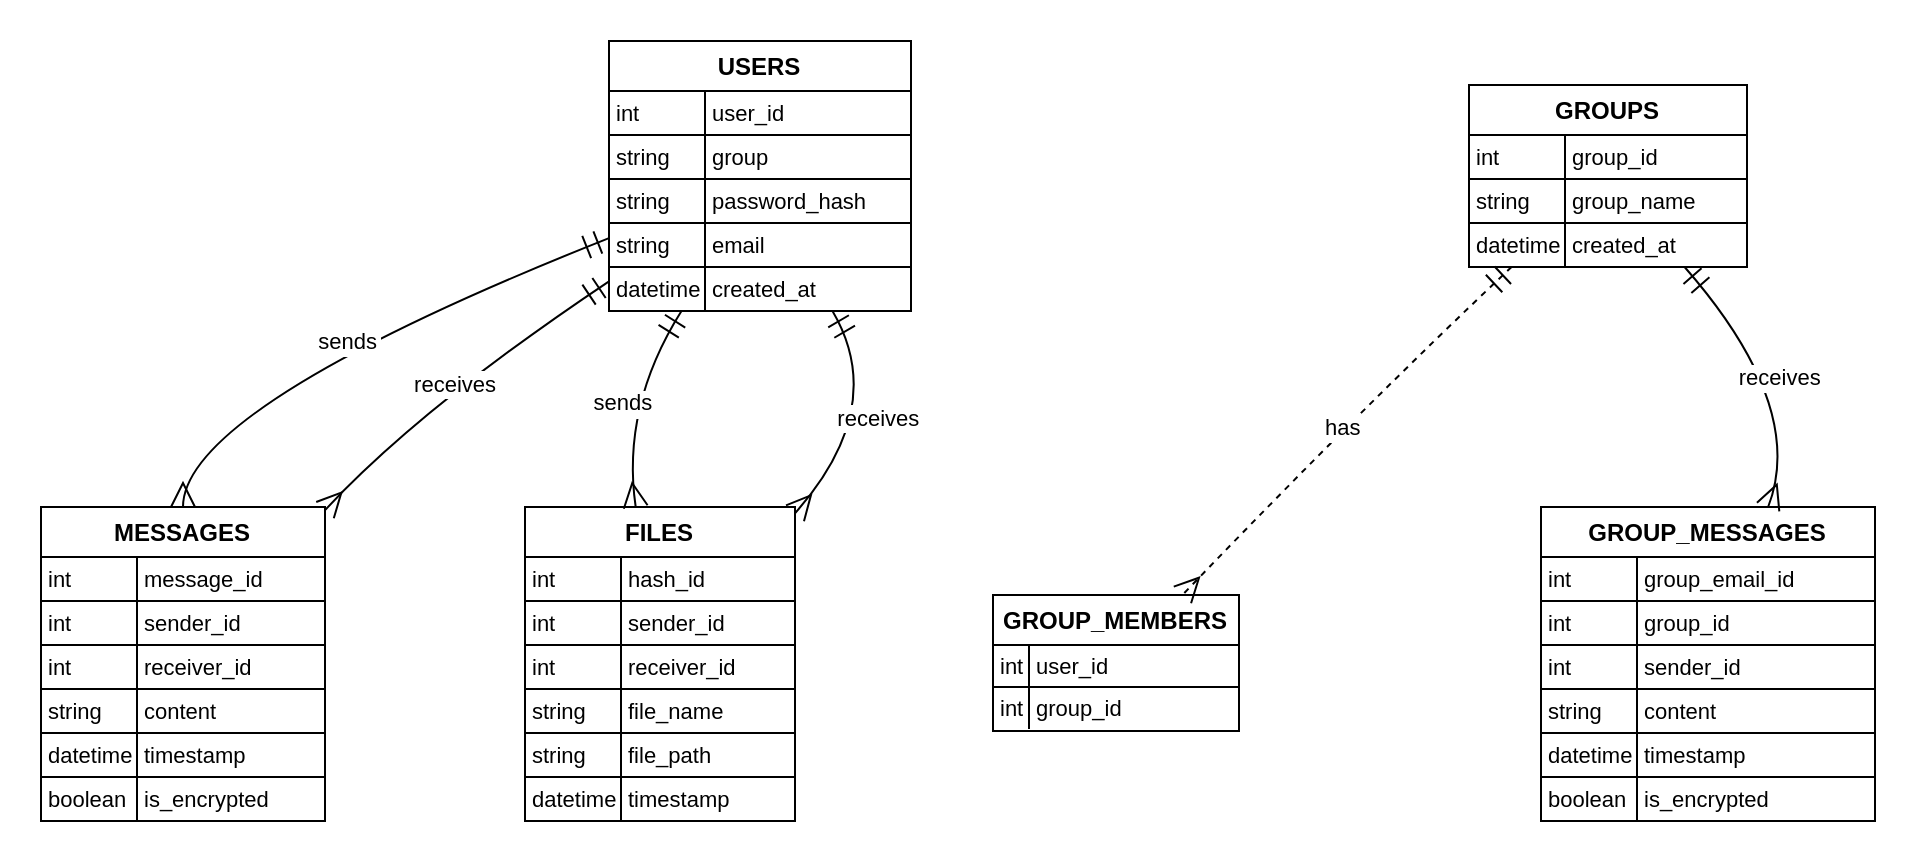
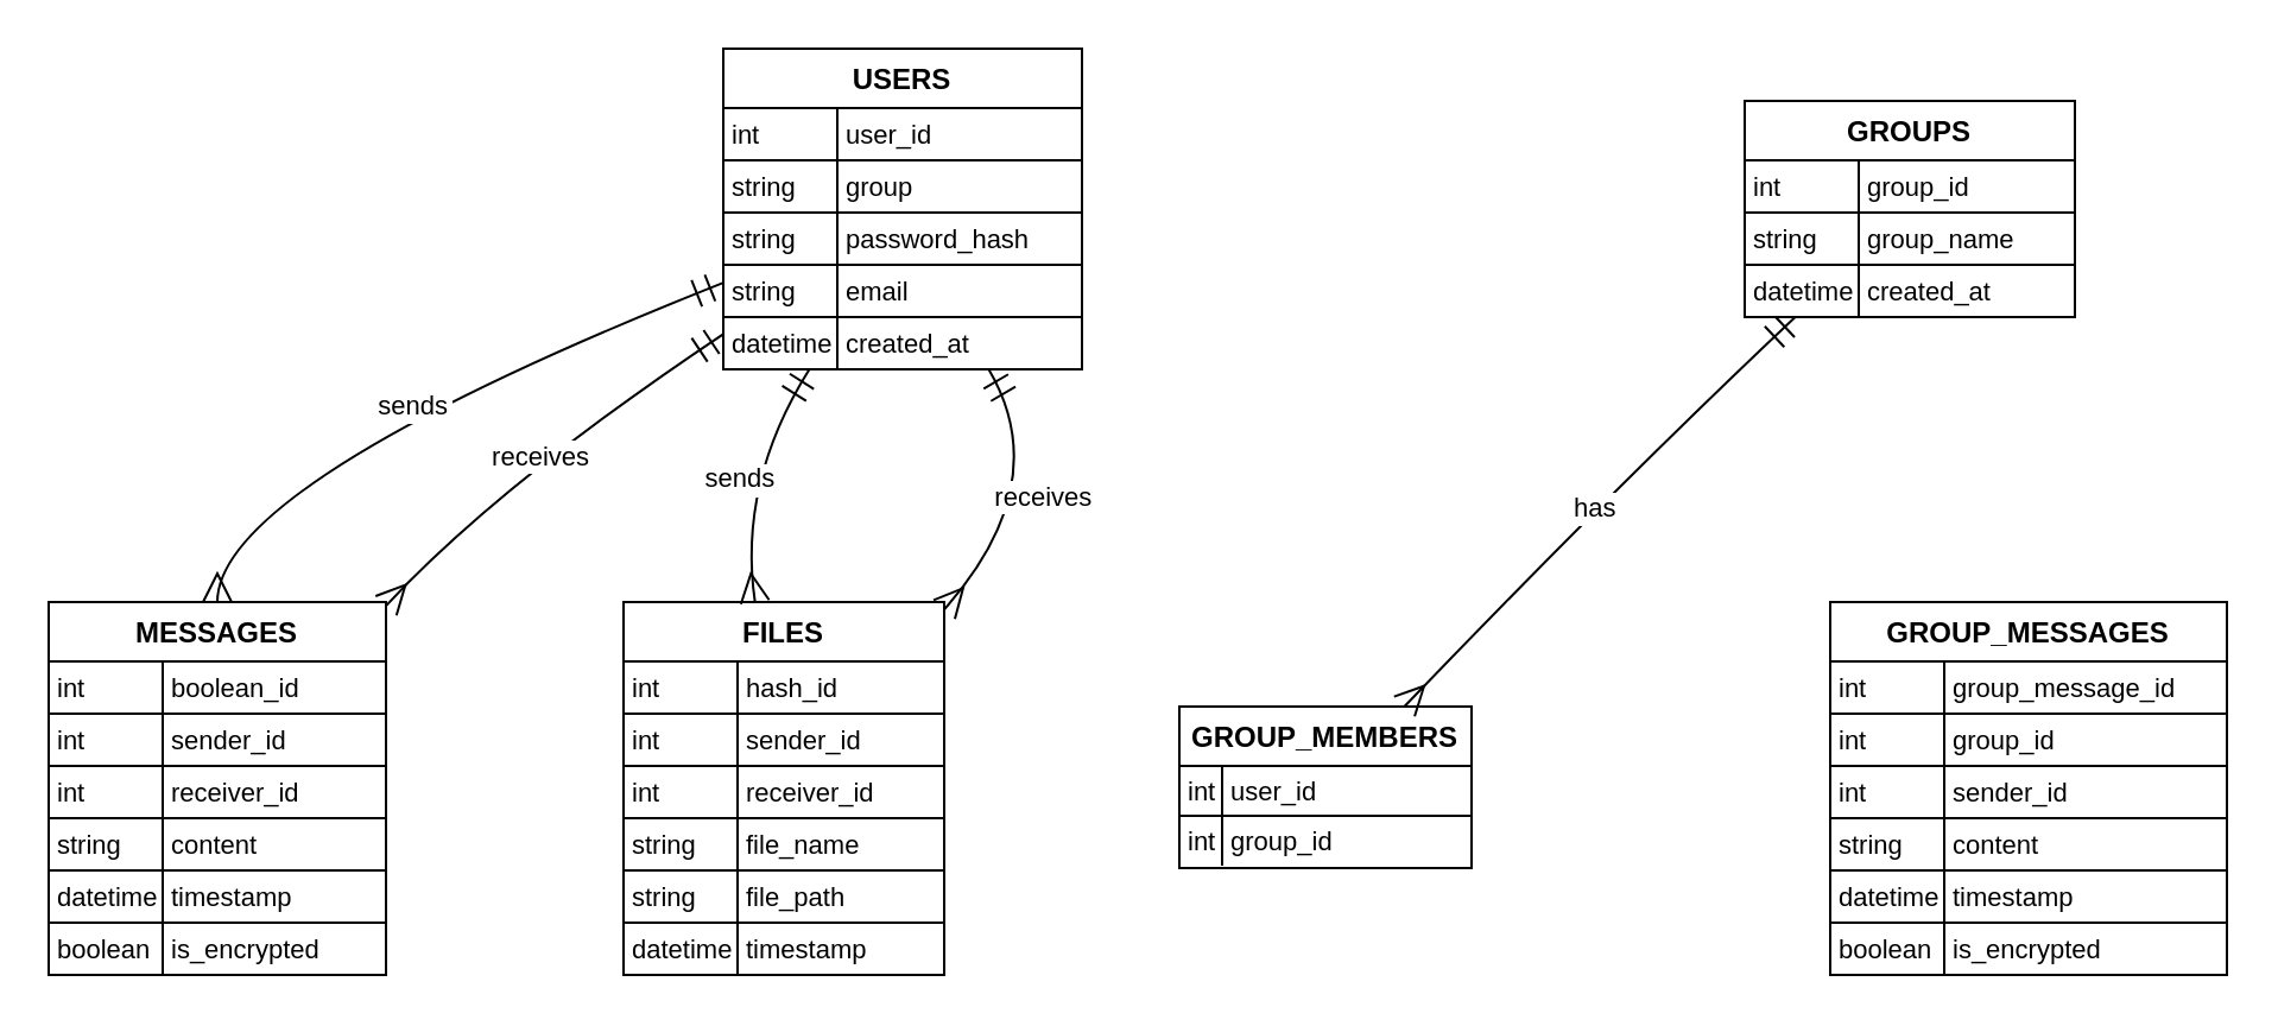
- <mxCell id="97" value="receives" style="curved=1;startArrow=ERmandOne;startSize=10;;endArrow=ERmany;endSize=10;;exitX=0.77;exitY=0.99;entryX=0.68;entryY=0;rounded=0;" parent="1" source="56" target="73" edge="1"><mxGeometry relative="1" as="geometry"><Array as="points"><mxPoint x="903" y="203" /></Array></mxGeometry></mxCell>
- <mxCell id="96" value="has" style="curved=1;startArrow=ERmandOne;startSize=10;endArrow=ERmany;endSize=10;exitX=0.16;exitY=0.99;entryX=0.77;entryY=0;rounded=0;dashed=1;" parent="1" source="56" target="66" edge="1"><mxGeometry relative="1" as="geometry"><Array as="points"><mxPoint x="681" y="203" /></Array></mxGeometry></mxCell>
+ <mxCell id="96" value="has" style="curved=1;startArrow=ERmandOne;startSize=10;;endArrow=ERmany;endSize=10;;exitX=0.16;exitY=0.99;entryX=0.77;entryY=0;rounded=0;" parent="1" source="56" target="66" edge="1"><mxGeometry relative="1" as="geometry"><Array as="points"><mxPoint x="681" y="203" /></Array></mxGeometry></mxCell>
- <mxCell id="21" value="message_id" style="shape=partialRectangle;connectable=0;fillColor=none;top=0;left=0;bottom=0;right=0;align=left;spacingLeft=2;overflow=hidden;fontSize=11;" parent="19" vertex="1"><mxGeometry x="48" width="94" height="22" as="geometry"><mxRectangle width="94" height="22" as="alternateBounds" /></mxGeometry></mxCell>
+ <mxCell id="21" value="boolean_id" style="shape=partialRectangle;connectable=0;fillColor=none;top=0;left=0;bottom=0;right=0;align=left;spacingLeft=2;overflow=hidden;fontSize=11;" parent="19" vertex="1"><mxGeometry x="48" width="94" height="22" as="geometry"><mxRectangle width="94" height="22" as="alternateBounds" /></mxGeometry></mxCell>
- <mxCell id="76" value="group_email_id" style="shape=partialRectangle;connectable=0;fillColor=none;top=0;left=0;bottom=0;right=0;align=left;spacingLeft=2;overflow=hidden;fontSize=11;" parent="74" vertex="1"><mxGeometry x="48" width="119" height="22" as="geometry"><mxRectangle width="119" height="22" as="alternateBounds" /></mxGeometry></mxCell>
+ <mxCell id="76" value="group_message_id" style="shape=partialRectangle;connectable=0;fillColor=none;top=0;left=0;bottom=0;right=0;align=left;spacingLeft=2;overflow=hidden;fontSize=11;" parent="74" vertex="1"><mxGeometry x="48" width="119" height="22" as="geometry"><mxRectangle width="119" height="22" as="alternateBounds" /></mxGeometry></mxCell>
